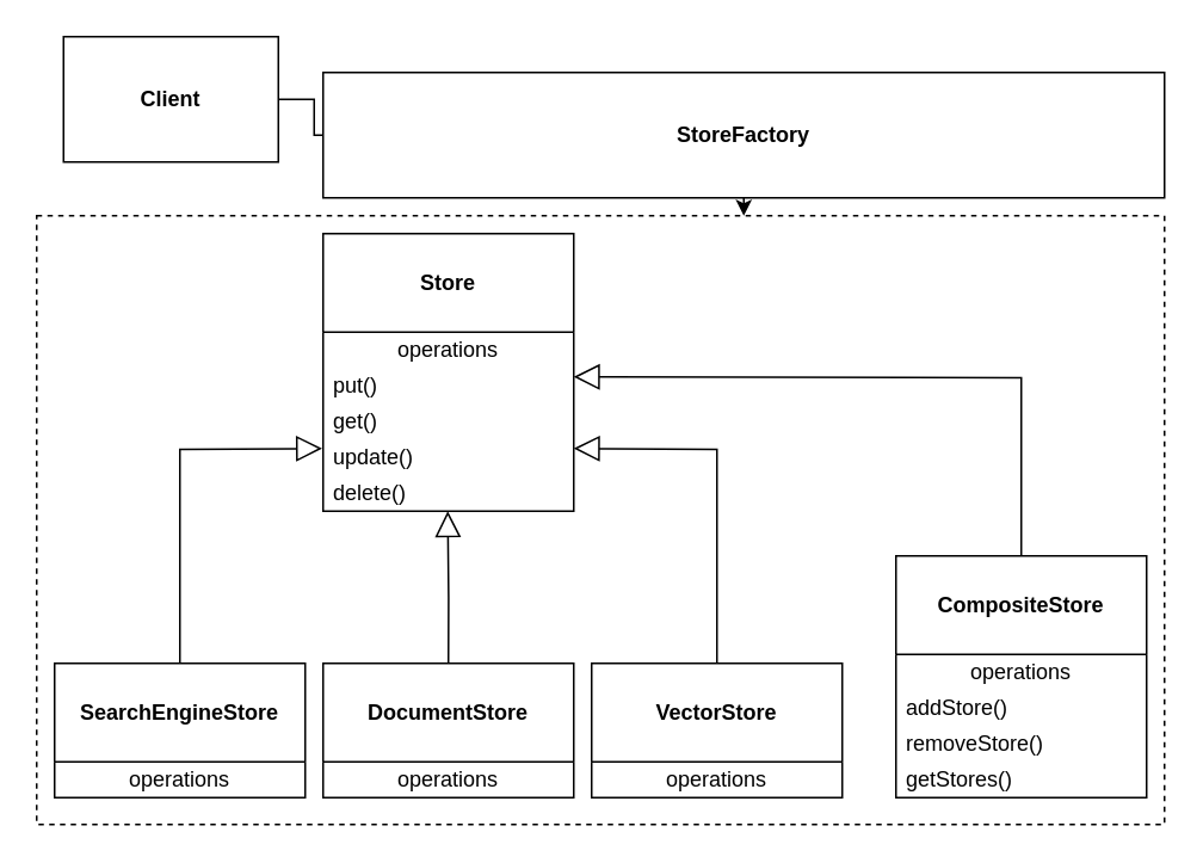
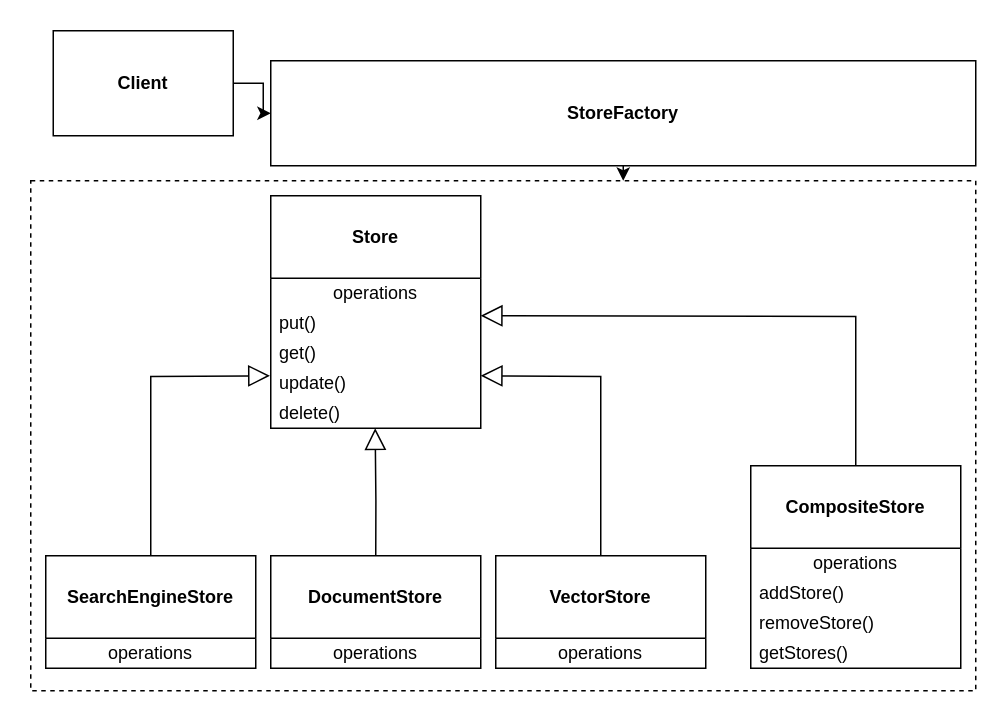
- <mxCell id="26" value="" style="edgeStyle=orthogonalEdgeStyle;rounded=0;orthogonalLoop=1;jettySize=auto;html=1;endArrow=none;" edge="1" parent="1" source="27" target="25"><mxGeometry relative="1" as="geometry" /></mxCell>
+ <mxCell id="26" value="" style="edgeStyle=orthogonalEdgeStyle;rounded=0;orthogonalLoop=1;jettySize=auto;html=1;" edge="1" parent="1" source="27" target="25"><mxGeometry relative="1" as="geometry" /></mxCell>
